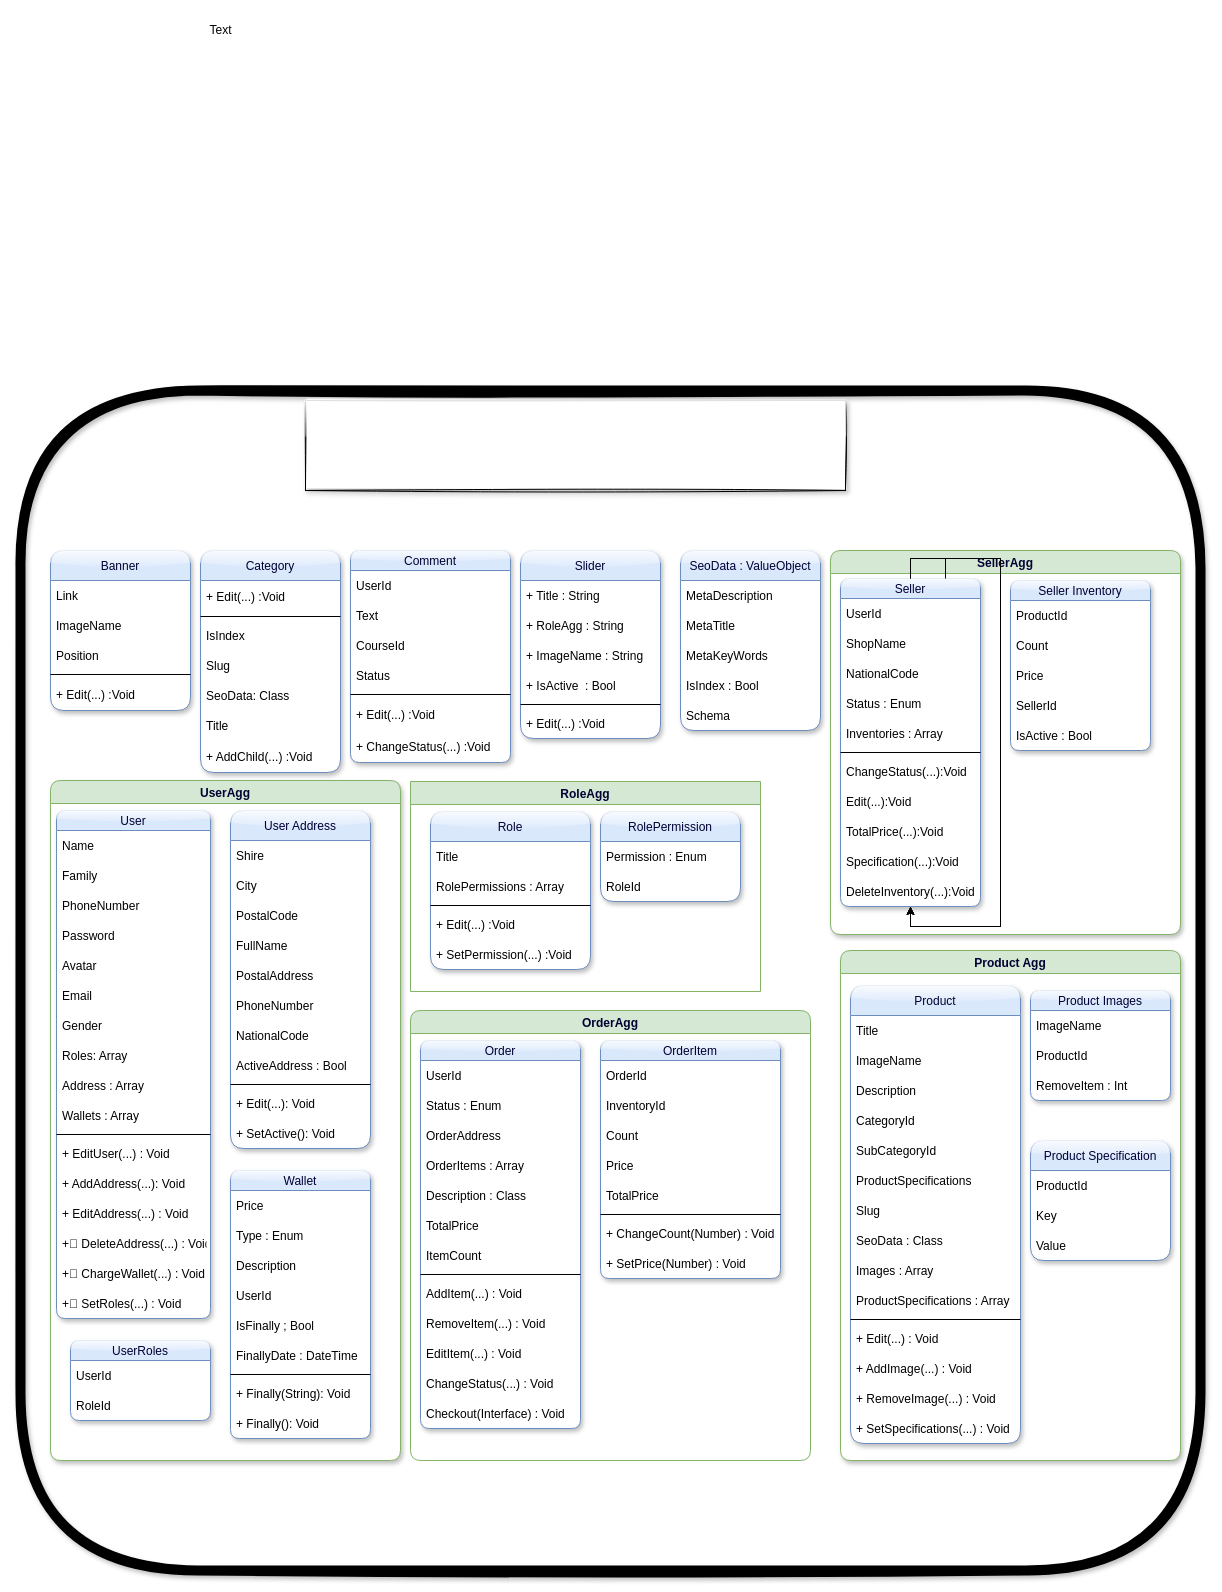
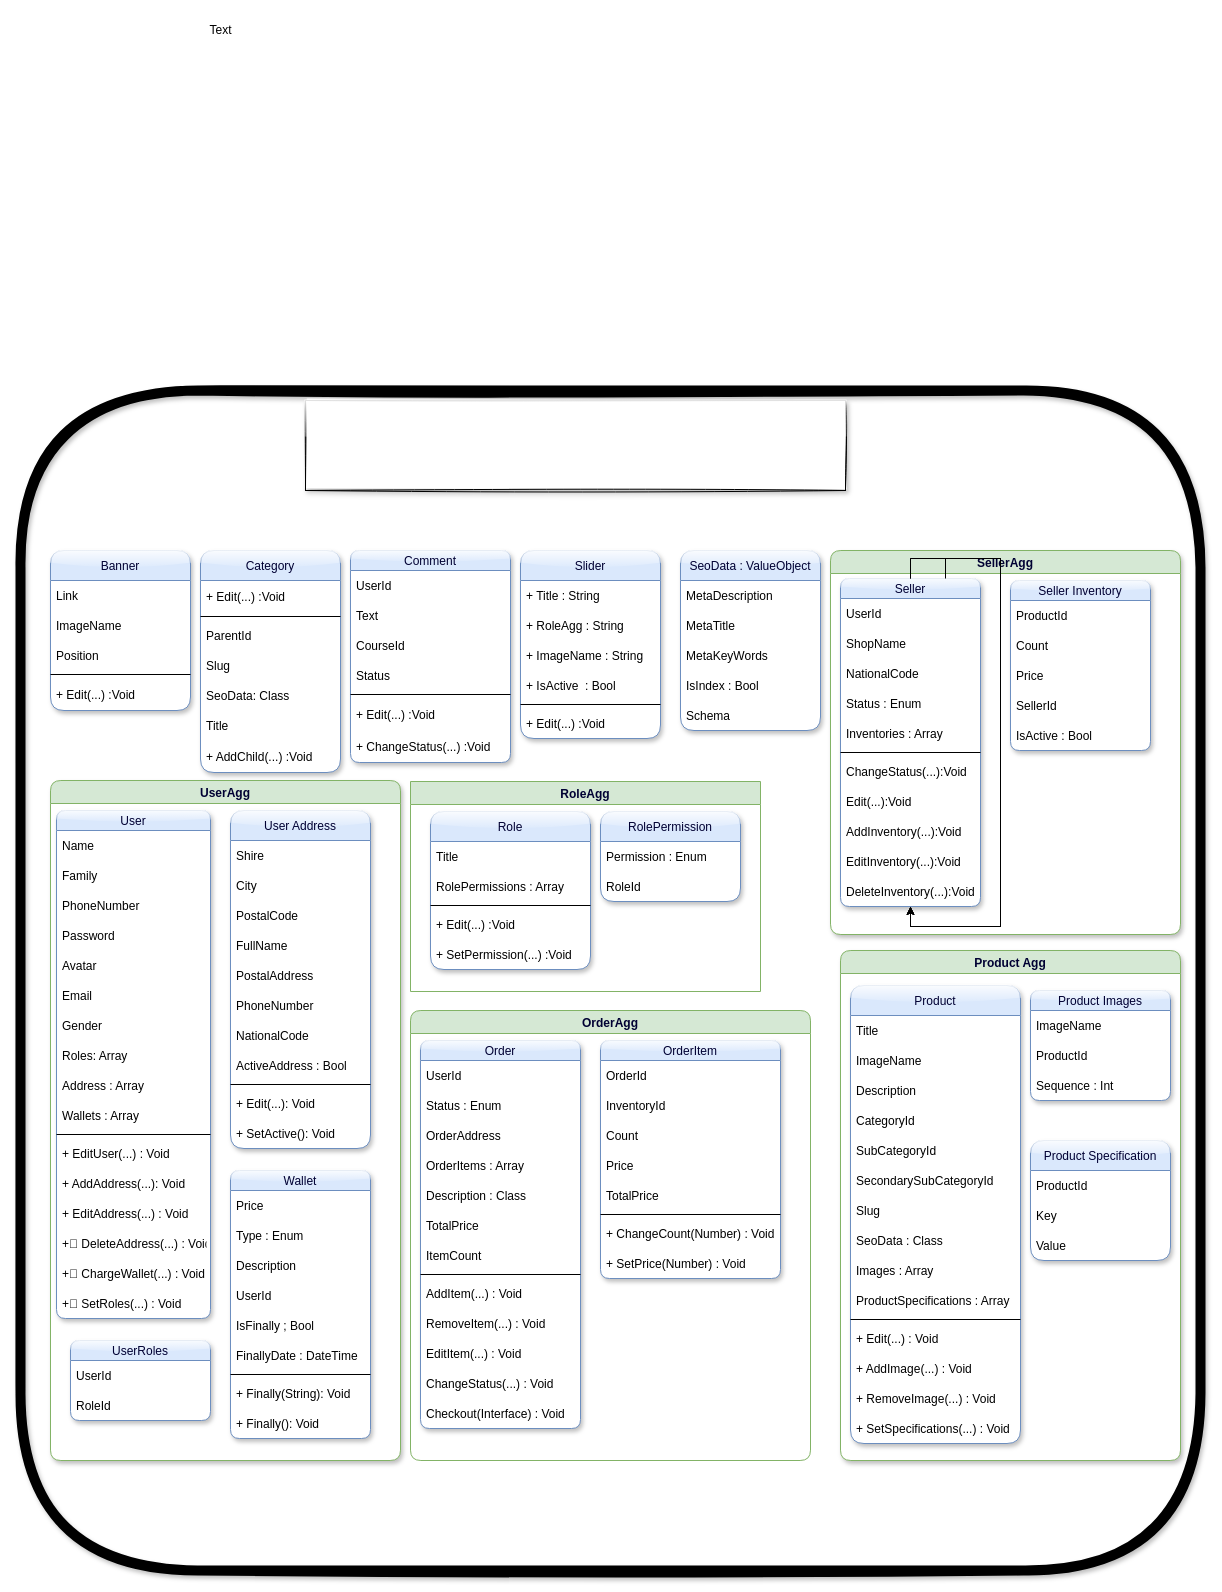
- <mxCell id="26" value="IsIndex" style="text;strokeColor=none;fillColor=none;align=left;verticalAlign=middle;spacingLeft=4;spacingRight=4;overflow=hidden;points=[[0,0.5],[1,0.5]];portConstraint=eastwest;rotatable=0;" parent="23" vertex="1"><mxGeometry y="70" width="140" height="30" as="geometry" /></mxCell>
+ <mxCell id="26" value="ParentId" style="text;strokeColor=none;fillColor=none;align=left;verticalAlign=middle;spacingLeft=4;spacingRight=4;overflow=hidden;points=[[0,0.5],[1,0.5]];portConstraint=eastwest;rotatable=0;" parent="23" vertex="1"><mxGeometry y="70" width="140" height="30" as="geometry" /></mxCell>
- <mxCell id="119" value="TotalPrice(...):Void" style="text;strokeColor=none;fillColor=none;align=left;verticalAlign=middle;spacingLeft=4;spacingRight=4;overflow=hidden;points=[[0,0.5],[1,0.5]];portConstraint=eastwest;rotatable=0;" parent="110" vertex="1"><mxGeometry y="238" width="140" height="30" as="geometry" /></mxCell>
+ <mxCell id="119" value="AddInventory(...):Void" style="text;strokeColor=none;fillColor=none;align=left;verticalAlign=middle;spacingLeft=4;spacingRight=4;overflow=hidden;points=[[0,0.5],[1,0.5]];portConstraint=eastwest;rotatable=0;" parent="110" vertex="1"><mxGeometry y="238" width="140" height="30" as="geometry" /></mxCell>
- <mxCell id="120" value="Specification(...):Void" style="text;strokeColor=none;fillColor=none;align=left;verticalAlign=middle;spacingLeft=4;spacingRight=4;overflow=hidden;points=[[0,0.5],[1,0.5]];portConstraint=eastwest;rotatable=0;" parent="110" vertex="1"><mxGeometry y="268" width="140" height="30" as="geometry" /></mxCell>
+ <mxCell id="120" value="EditInventory(...):Void" style="text;strokeColor=none;fillColor=none;align=left;verticalAlign=middle;spacingLeft=4;spacingRight=4;overflow=hidden;points=[[0,0.5],[1,0.5]];portConstraint=eastwest;rotatable=0;" parent="110" vertex="1"><mxGeometry y="268" width="140" height="30" as="geometry" /></mxCell>
- <mxCell id="151" value="RemoveItem : Int" style="text;strokeColor=none;fillColor=none;align=left;verticalAlign=middle;spacingLeft=4;spacingRight=4;overflow=hidden;points=[[0,0.5],[1,0.5]];portConstraint=eastwest;rotatable=0;" parent="148" vertex="1"><mxGeometry y="80" width="140" height="30" as="geometry" /></mxCell>
+ <mxCell id="151" value="Sequence : Int" style="text;strokeColor=none;fillColor=none;align=left;verticalAlign=middle;spacingLeft=4;spacingRight=4;overflow=hidden;points=[[0,0.5],[1,0.5]];portConstraint=eastwest;rotatable=0;" parent="148" vertex="1"><mxGeometry y="80" width="140" height="30" as="geometry" /></mxCell>
- <mxCell id="138" value="ProductSpecifications" style="text;strokeColor=none;fillColor=none;align=left;verticalAlign=middle;spacingLeft=4;spacingRight=4;overflow=hidden;points=[[0,0.5],[1,0.5]];portConstraint=eastwest;rotatable=0;" parent="132" vertex="1"><mxGeometry y="180" width="170" height="30" as="geometry" /></mxCell>
+ <mxCell id="138" value="SecondarySubCategoryId" style="text;strokeColor=none;fillColor=none;align=left;verticalAlign=middle;spacingLeft=4;spacingRight=4;overflow=hidden;points=[[0,0.5],[1,0.5]];portConstraint=eastwest;rotatable=0;" parent="132" vertex="1"><mxGeometry y="180" width="170" height="30" as="geometry" /></mxCell>
